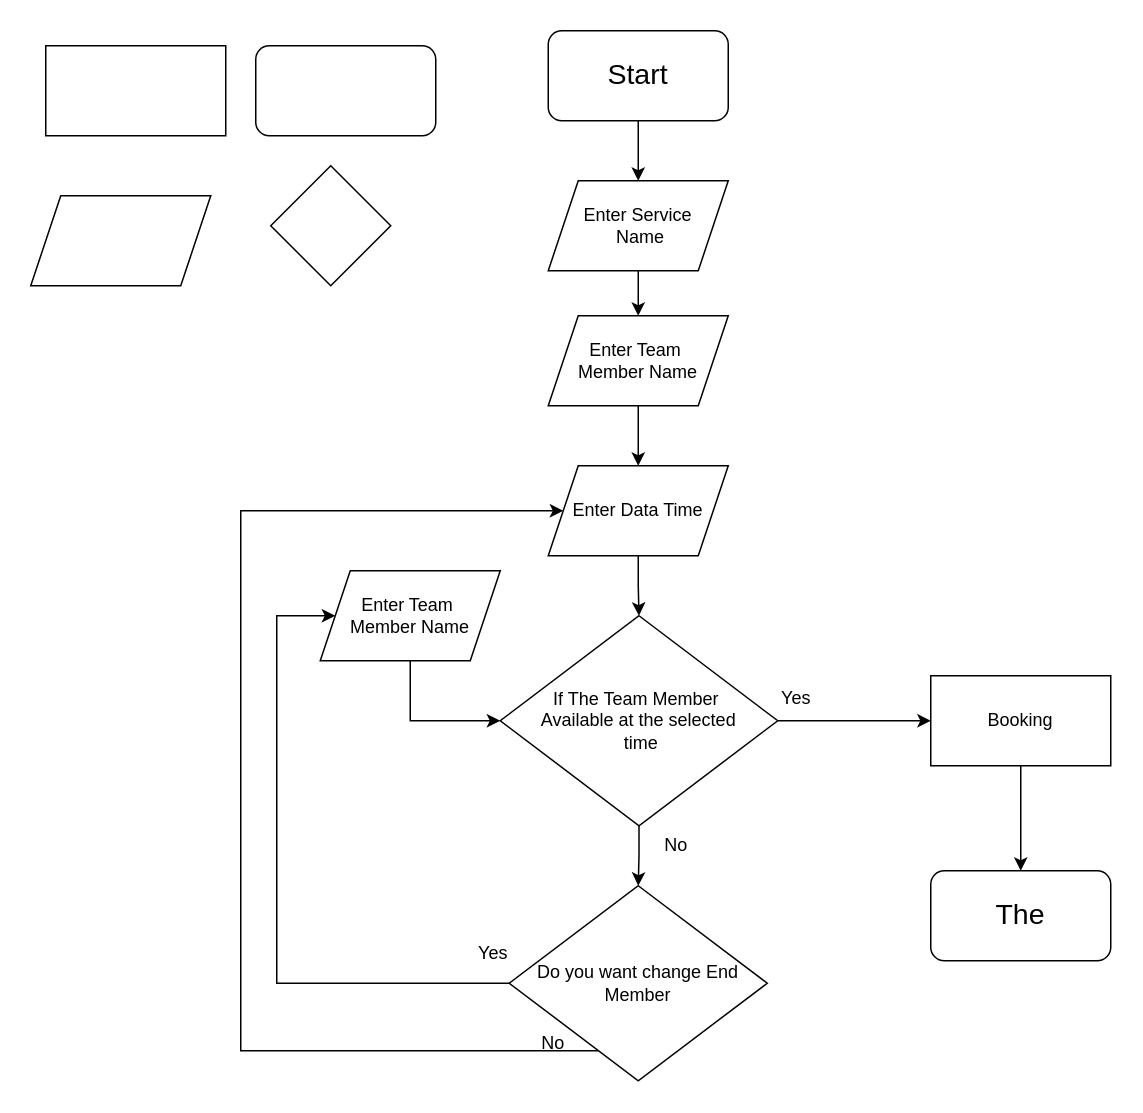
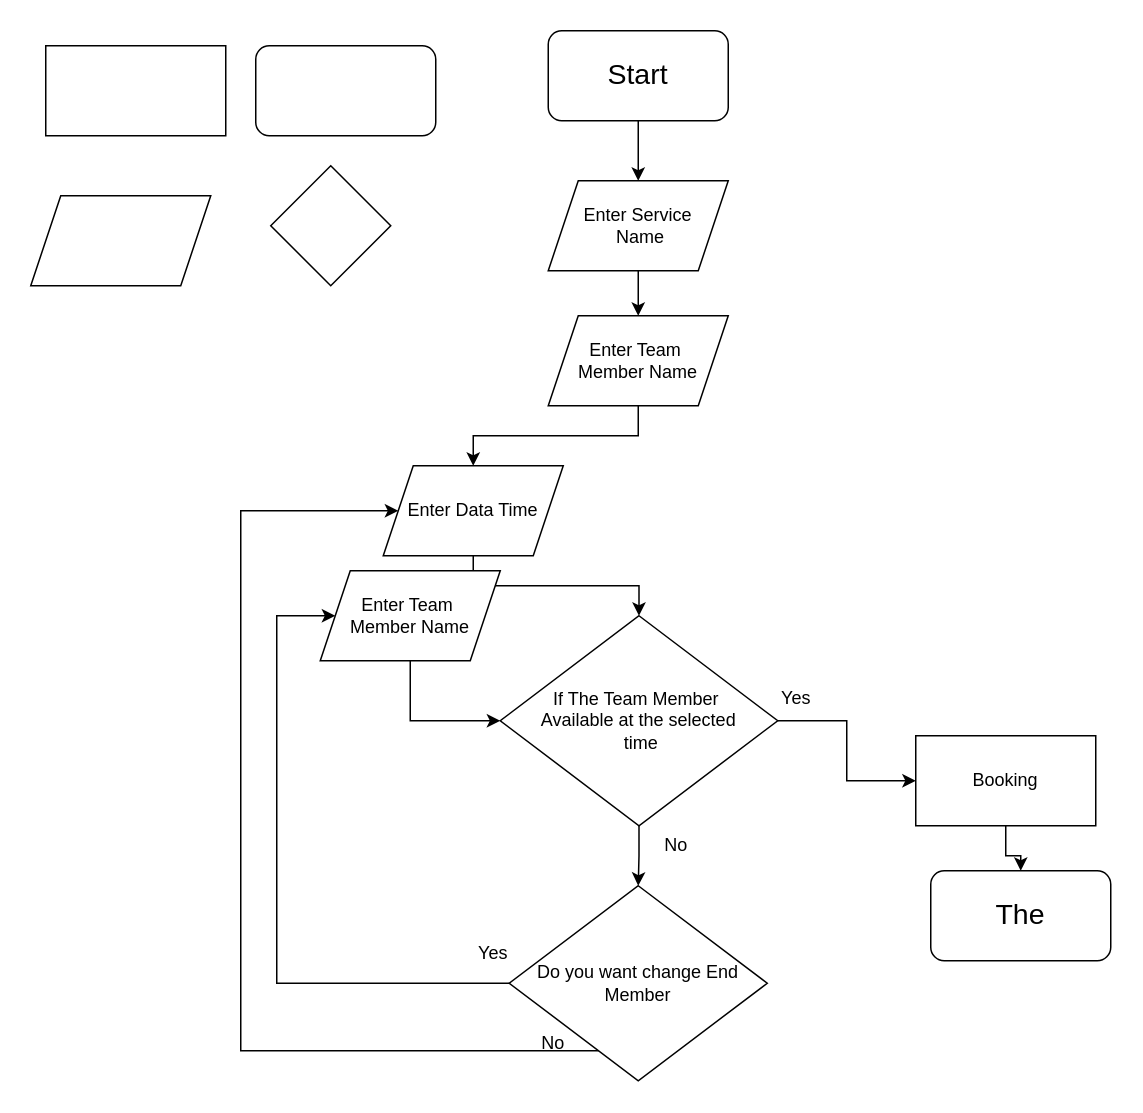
- <mxCell id="12" value="Enter Data Time" style="shape=parallelogram;perimeter=parallelogramPerimeter;whiteSpace=wrap;html=1;fixedSize=1;" vertex="1" parent="1"><mxGeometry x="365" y="310" width="120" height="60" as="geometry" /></mxCell>
+ <mxCell id="12" value="Enter Data Time" style="shape=parallelogram;perimeter=parallelogramPerimeter;whiteSpace=wrap;html=1;fixedSize=1;" vertex="1" parent="1"><mxGeometry x="255" y="310" width="120" height="60" as="geometry" /></mxCell>
- <mxCell id="17" value="Booking" style="rounded=0;whiteSpace=wrap;html=1;" vertex="1" parent="1"><mxGeometry x="620" y="450" width="120" height="60" as="geometry" /></mxCell>
+ <mxCell id="17" value="Booking" style="rounded=0;whiteSpace=wrap;html=1;" vertex="1" parent="1"><mxGeometry x="610" y="490" width="120" height="60" as="geometry" /></mxCell>
